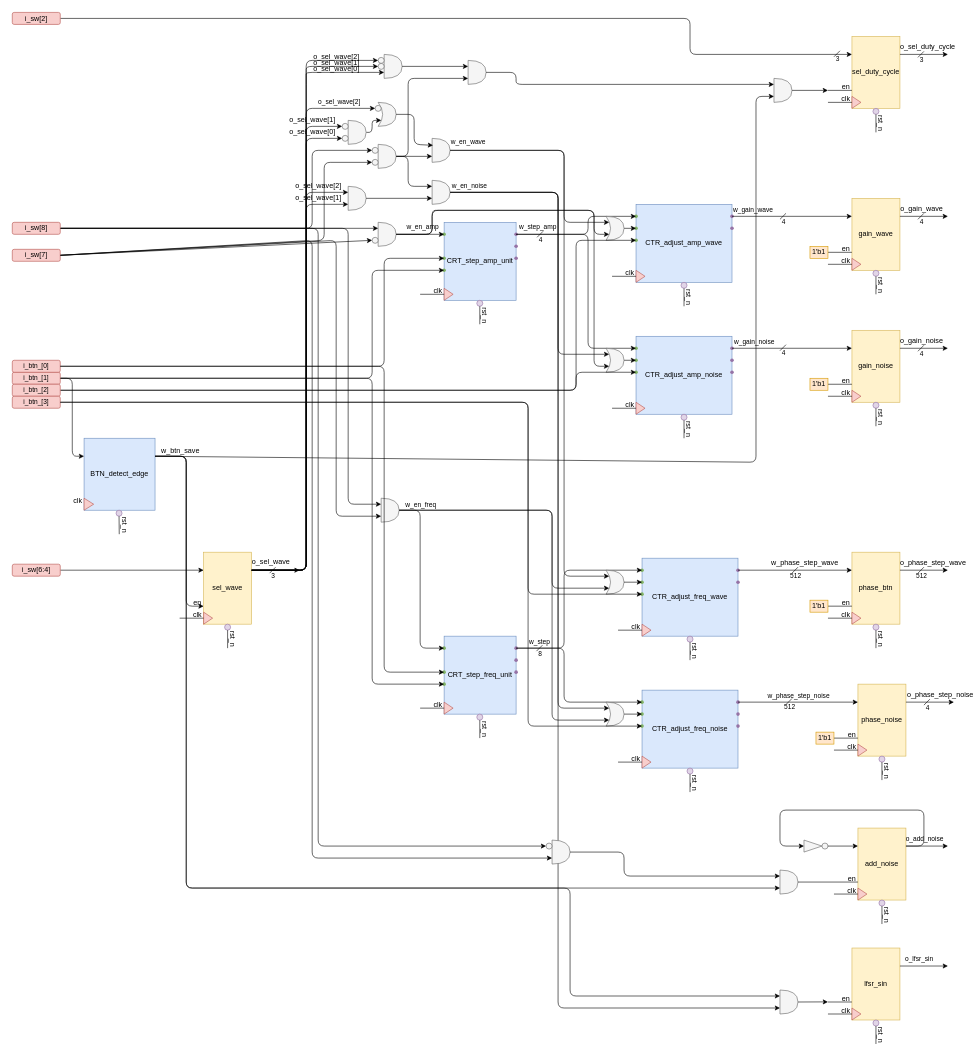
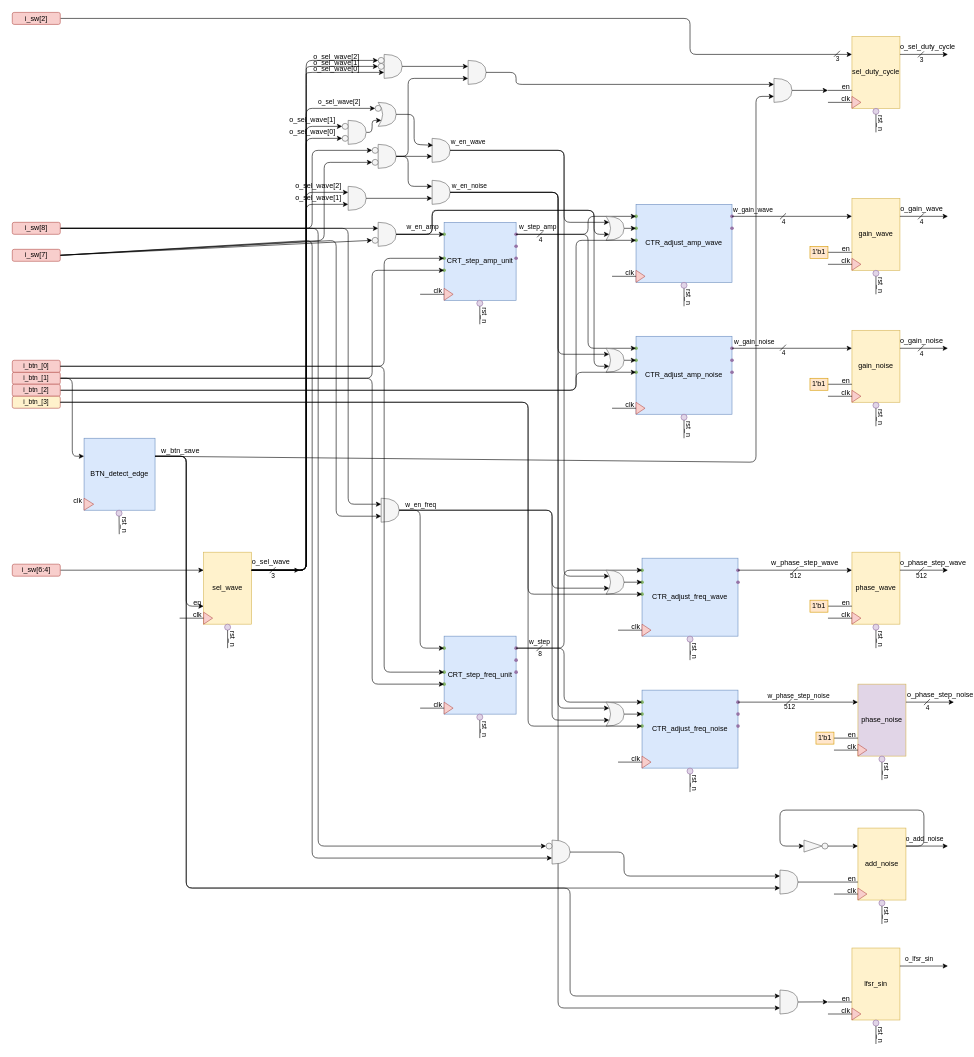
- <mxCell id="295" value="&lt;span style=&quot;color: rgb(0, 0, 0); font-size: 11px; text-wrap-mode: nowrap;&quot;&gt;i_btn_[3]&lt;/span&gt;" style="rounded=1;whiteSpace=wrap;html=1;fillColor=#f8cecc;strokeColor=#b85450;" vertex="1" parent="1"><mxGeometry x="20" y="660" width="80" height="20" as="geometry" /></mxCell>
+ <mxCell id="295" value="&lt;span style=&quot;color: rgb(0, 0, 0); font-size: 11px; text-wrap-mode: nowrap;&quot;&gt;i_btn_[3]&lt;/span&gt;" style="rounded=1;whiteSpace=wrap;html=1;fillColor=#fff2cc;strokeColor=#b85450;" vertex="1" parent="1"><mxGeometry x="20" y="660" width="80" height="20" as="geometry" /></mxCell>
- <mxCell id="270" value="phase_btn" style="rounded=0;whiteSpace=wrap;html=1;fillColor=#fff2cc;strokeColor=#d6b656;" vertex="1" parent="269"><mxGeometry x="40" width="80" height="120" as="geometry" /></mxCell>
+ <mxCell id="270" value="phase_wave" style="rounded=0;whiteSpace=wrap;html=1;fillColor=#fff2cc;strokeColor=#d6b656;" vertex="1" parent="269"><mxGeometry x="40" width="80" height="120" as="geometry" /></mxCell>
- <mxCell id="220" value="phase_noise" style="rounded=0;whiteSpace=wrap;html=1;fillColor=#fff2cc;strokeColor=#d6b656;" vertex="1" parent="219"><mxGeometry x="40" width="80" height="120" as="geometry" /></mxCell>
+ <mxCell id="220" value="phase_noise" style="rounded=0;whiteSpace=wrap;html=1;fillColor=#e1d5e7;strokeColor=#d6b656;" vertex="1" parent="219"><mxGeometry x="40" width="80" height="120" as="geometry" /></mxCell>
